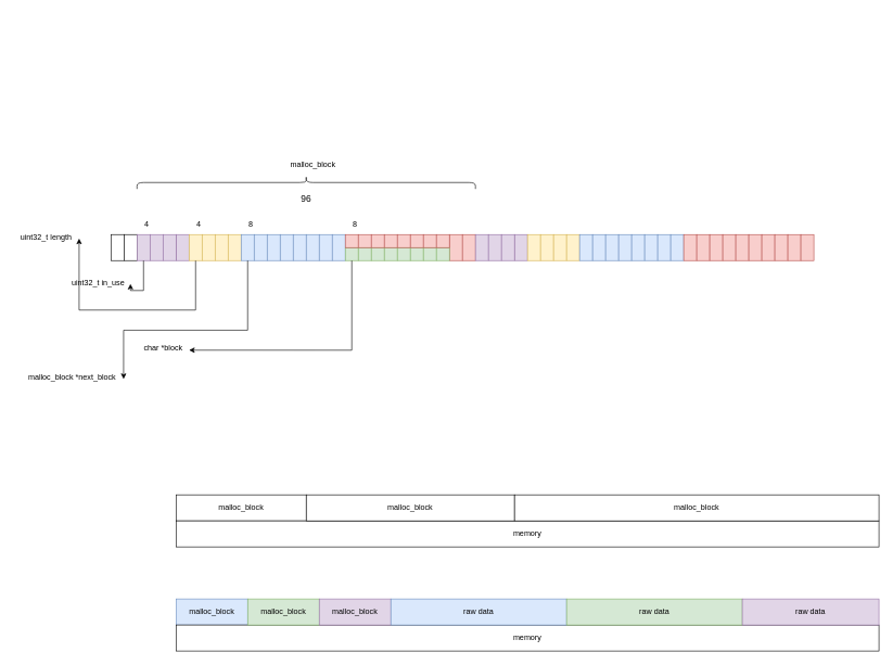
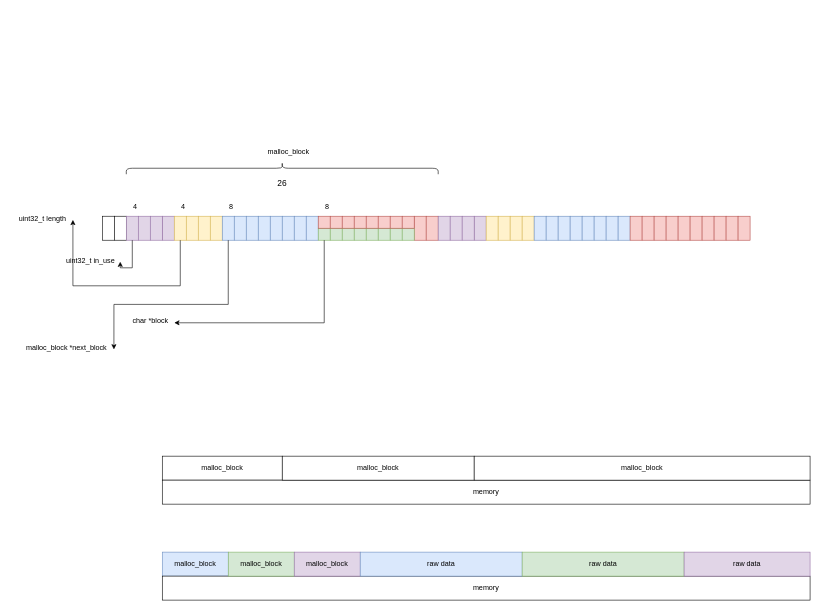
- <mxCell id="63" value="&lt;font style=&quot;font-size: 14px;&quot;&gt;96&lt;/font&gt;" style="text;html=1;strokeColor=none;fillColor=none;align=center;verticalAlign=middle;whiteSpace=wrap;rounded=0;" parent="1" vertex="1"><mxGeometry x="455" y="290" width="30" height="30" as="geometry" /></mxCell>
+ <mxCell id="63" value="&lt;font style=&quot;font-size: 14px;&quot;&gt;26&lt;/font&gt;" style="text;html=1;strokeColor=none;fillColor=none;align=center;verticalAlign=middle;whiteSpace=wrap;rounded=0;" parent="1" vertex="1"><mxGeometry x="455" y="290" width="30" height="30" as="geometry" /></mxCell>
